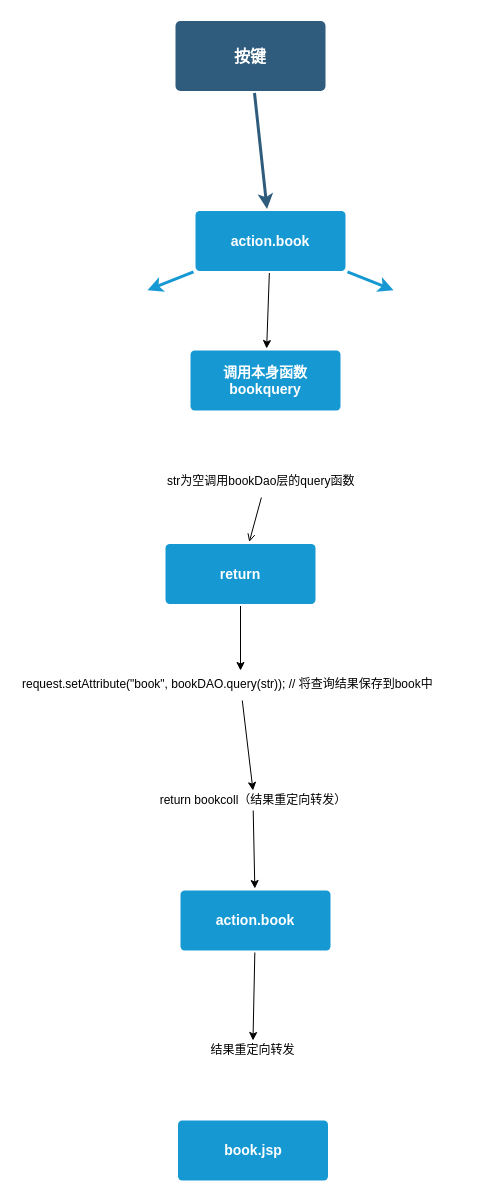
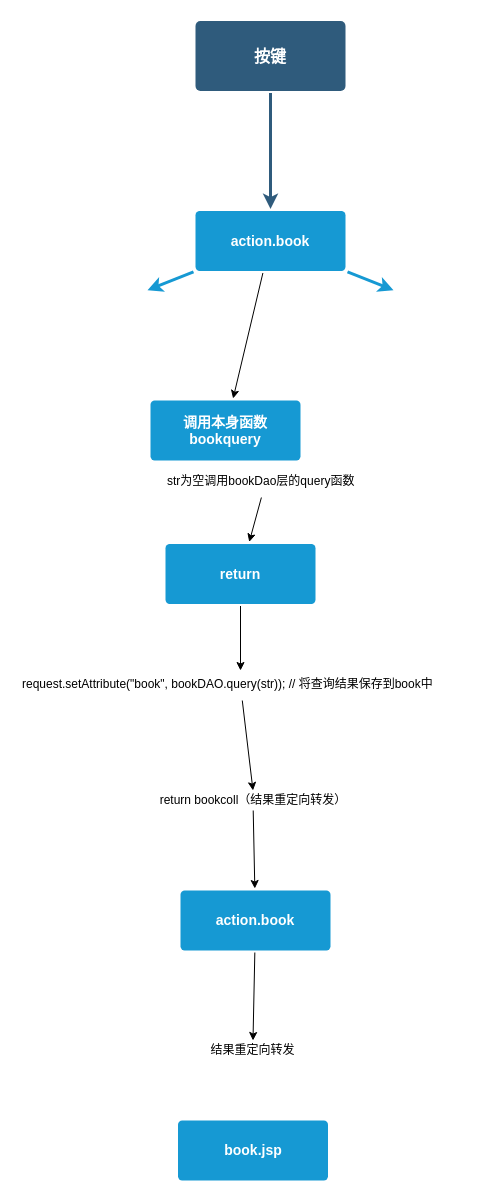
- <mxCell id="3" value="按键" style="rounded=1;whiteSpace=wrap;html=1;shadow=0;labelBackgroundColor=none;strokeColor=none;strokeWidth=3;fillColor=#2F5B7C;fontFamily=Helvetica;fontSize=16;fontColor=#FFFFFF;align=center;fontStyle=1;spacing=5;arcSize=7;perimeterSpacing=2;" parent="1" vertex="1"><mxGeometry x="175" y="20.5" width="150" height="70" as="geometry" /></mxCell>
+ <mxCell id="3" value="按键" style="rounded=1;whiteSpace=wrap;html=1;shadow=0;labelBackgroundColor=none;strokeColor=none;strokeWidth=3;fillColor=#2F5B7C;fontFamily=Helvetica;fontSize=16;fontColor=#FFFFFF;align=center;fontStyle=1;spacing=5;arcSize=7;perimeterSpacing=2;" parent="1" vertex="1"><mxGeometry x="195" y="20.5" width="150" height="70" as="geometry" /></mxCell>
- <mxCell id="9" value="调用本身函数bookquery" style="rounded=1;whiteSpace=wrap;html=1;shadow=0;labelBackgroundColor=none;strokeColor=none;strokeWidth=3;fillColor=#1699d3;fontFamily=Helvetica;fontSize=14;fontColor=#FFFFFF;align=center;spacing=5;fontStyle=1;arcSize=7;perimeterSpacing=2;" vertex="1" parent="1"><mxGeometry x="190" y="350" width="150" height="60" as="geometry" /></mxCell>
+ <mxCell id="9" value="调用本身函数bookquery" style="rounded=1;whiteSpace=wrap;html=1;shadow=0;labelBackgroundColor=none;strokeColor=none;strokeWidth=3;fillColor=#1699d3;fontFamily=Helvetica;fontSize=14;fontColor=#FFFFFF;align=center;spacing=5;fontStyle=1;arcSize=7;perimeterSpacing=2;" vertex="1" parent="1"><mxGeometry x="150" y="400" width="150" height="60" as="geometry" /></mxCell>
- <mxCell id="13" style="edgeStyle=none;rounded=0;orthogonalLoop=1;jettySize=auto;html=1;endArrow=open;" edge="1" parent="1" source="14" target="18"><mxGeometry relative="1" as="geometry"><mxPoint x="300" y="530" as="targetPoint" /></mxGeometry></mxCell>
+ <mxCell id="13" style="edgeStyle=none;rounded=0;orthogonalLoop=1;jettySize=auto;html=1;" edge="1" parent="1" source="14" target="18"><mxGeometry relative="1" as="geometry"><mxPoint x="300" y="530" as="targetPoint" /></mxGeometry></mxCell>
